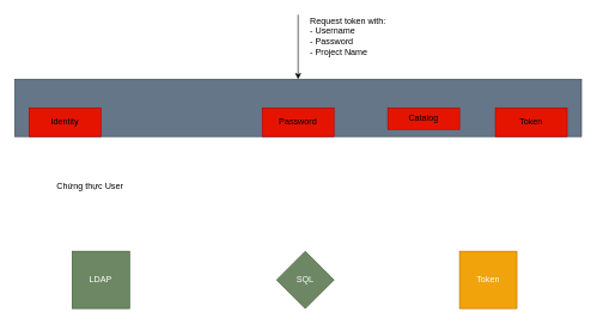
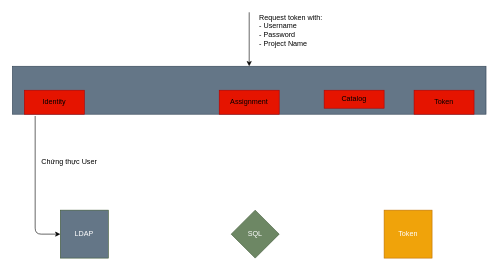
- <mxCell id="4" value="&lt;font color=&quot;#000000&quot;&gt;Password&lt;/font&gt;" style="rounded=0;whiteSpace=wrap;html=1;fillColor=#e51400;strokeColor=#B20000;fontColor=#ffffff;" vertex="1" parent="1"><mxGeometry x="365" y="150" width="100" height="40" as="geometry" /></mxCell>
+ <mxCell id="4" value="&lt;font color=&quot;#000000&quot;&gt;Assignment&lt;/font&gt;" style="rounded=0;whiteSpace=wrap;html=1;fillColor=#e51400;strokeColor=#B20000;fontColor=#ffffff;" vertex="1" parent="1"><mxGeometry x="365" y="150" width="100" height="40" as="geometry" /></mxCell>
- <mxCell id="13" value="&lt;div style=&quot;text-align: left&quot;&gt;&lt;span&gt;Chứng thực User&lt;/span&gt;&lt;/div&gt;" style="text;html=1;strokeColor=none;fillColor=none;align=center;verticalAlign=middle;whiteSpace=wrap;rounded=0;" vertex="1" parent="1"><mxGeometry x="70" y="220" width="110" height="80" as="geometry" /></mxCell>
+ <mxCell id="13" value="&lt;div style=&quot;text-align: left&quot;&gt;&lt;span&gt;Chứng thực User&lt;/span&gt;&lt;/div&gt;" style="text;html=1;strokeColor=none;fillColor=none;align=center;verticalAlign=middle;whiteSpace=wrap;rounded=0;" vertex="1" parent="1"><mxGeometry x="60" y="230" width="110" height="80" as="geometry" /></mxCell>
+ <mxCell id="12" value="" style="endArrow=classic;html=1;exitX=0.18;exitY=1.075;exitDx=0;exitDy=0;exitPerimeter=0;entryX=0;entryY=0.5;entryDx=0;entryDy=0;" edge="1" parent="1" source="3" target="9"><mxGeometry width="50" height="50" relative="1" as="geometry"><mxPoint x="400" y="280" as="sourcePoint" /><mxPoint x="450" y="230" as="targetPoint" /><Array as="points"><mxPoint x="58" y="390" /></Array></mxGeometry></mxCell>
- <mxCell id="9" value="LDAP" style="whiteSpace=wrap;html=1;aspect=fixed;fillColor=#6d8764;strokeColor=#3A5431;fontColor=#ffffff;" vertex="1" parent="1"><mxGeometry x="100" y="350" width="80" height="80" as="geometry" /></mxCell>
+ <mxCell id="9" value="LDAP" style="whiteSpace=wrap;html=1;aspect=fixed;fillColor=#647687;strokeColor=#3A5431;fontColor=#ffffff;" vertex="1" parent="1"><mxGeometry x="100" y="350" width="80" height="80" as="geometry" /></mxCell>
